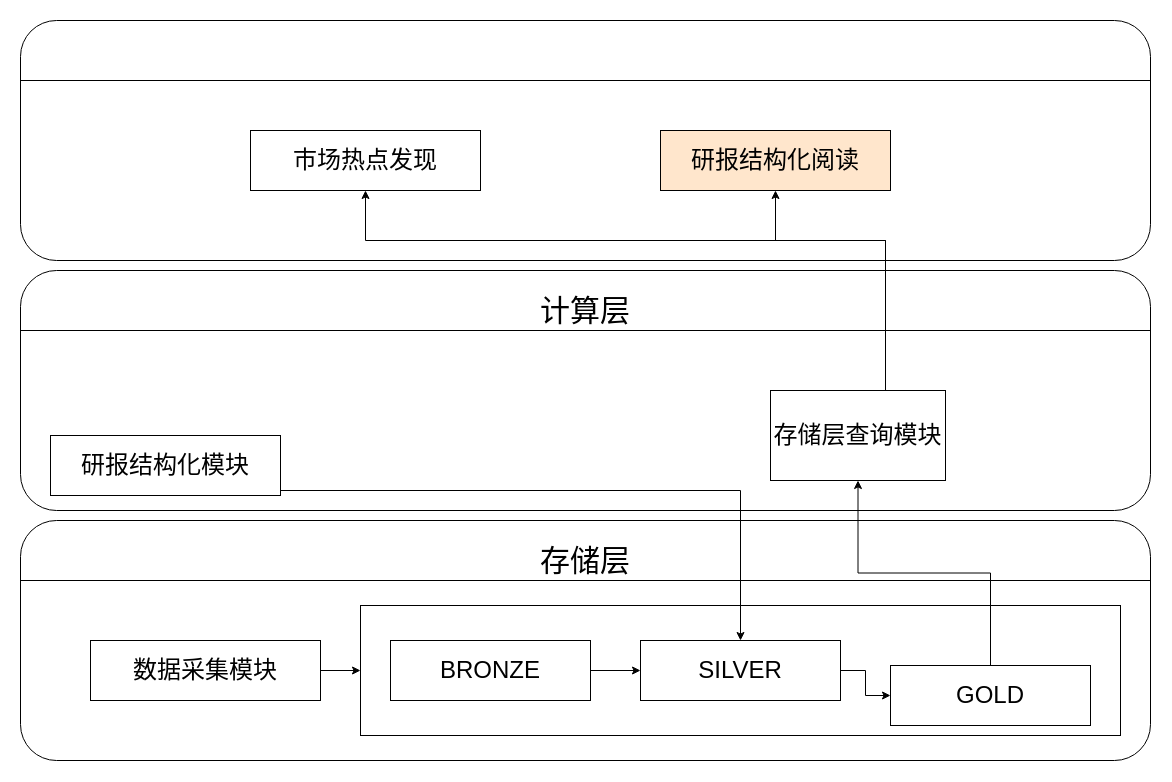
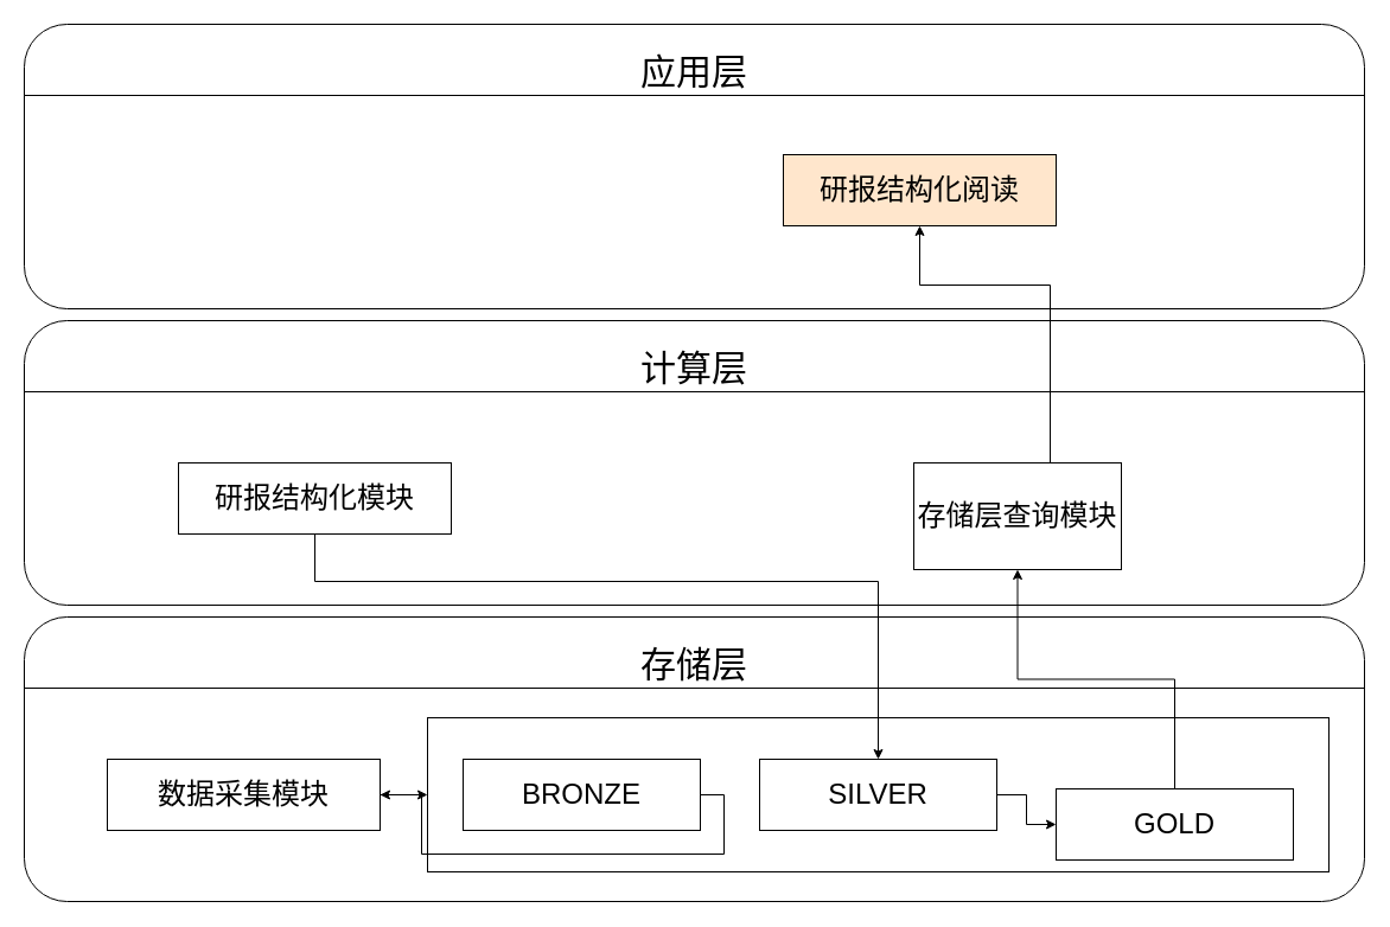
+ <mxCell id="9" value="&lt;font style=&quot;font-size: 30px&quot;&gt;应用层&lt;/font&gt;" style="text;html=1;strokeColor=none;fillColor=none;align=center;verticalAlign=middle;whiteSpace=wrap;rounded=0;" vertex="1" parent="1"><mxGeometry x="20" y="50" width="1130" height="20" as="geometry" /></mxCell>
- <mxCell id="25" value="&lt;span style=&quot;font-size: 24px&quot;&gt;市场热点发现&lt;/span&gt;" style="rounded=0;whiteSpace=wrap;html=1;" vertex="1" parent="1"><mxGeometry x="250" y="130" width="230" height="60" as="geometry" /></mxCell>
- <mxCell id="23" style="edgeStyle=orthogonalEdgeStyle;rounded=0;orthogonalLoop=1;jettySize=auto;html=1;exitX=0.5;exitY=0;exitDx=0;exitDy=0;" edge="1" parent="1" source="24" target="25"><mxGeometry relative="1" as="geometry"><Array as="points"><mxPoint x="885" y="240" /><mxPoint x="365" y="240" /></Array></mxGeometry></mxCell>
- <mxCell id="21" value="&lt;span style=&quot;font-size: 24px&quot;&gt;研报结构化模块&lt;/span&gt;" style="rounded=0;whiteSpace=wrap;html=1;" vertex="1" parent="1"><mxGeometry x="50" y="435" width="230" height="60" as="geometry" /></mxCell>
+ <mxCell id="21" value="&lt;span style=&quot;font-size: 24px&quot;&gt;研报结构化模块&lt;/span&gt;" style="rounded=0;whiteSpace=wrap;html=1;" vertex="1" parent="1"><mxGeometry x="150" y="390" width="230" height="60" as="geometry" /></mxCell>
- <mxCell id="14" style="edgeStyle=orthogonalEdgeStyle;rounded=0;orthogonalLoop=1;jettySize=auto;html=1;exitX=1;exitY=0.5;exitDx=0;exitDy=0;" edge="1" parent="1" source="15" target="17"><mxGeometry relative="1" as="geometry" /></mxCell>
+ <mxCell id="14" style="edgeStyle=orthogonalEdgeStyle;rounded=0;orthogonalLoop=1;jettySize=auto;html=1;exitX=1;exitY=0.5;exitDx=0;exitDy=0;" edge="1" parent="1" source="15" target="12"><mxGeometry relative="1" as="geometry" /></mxCell>
